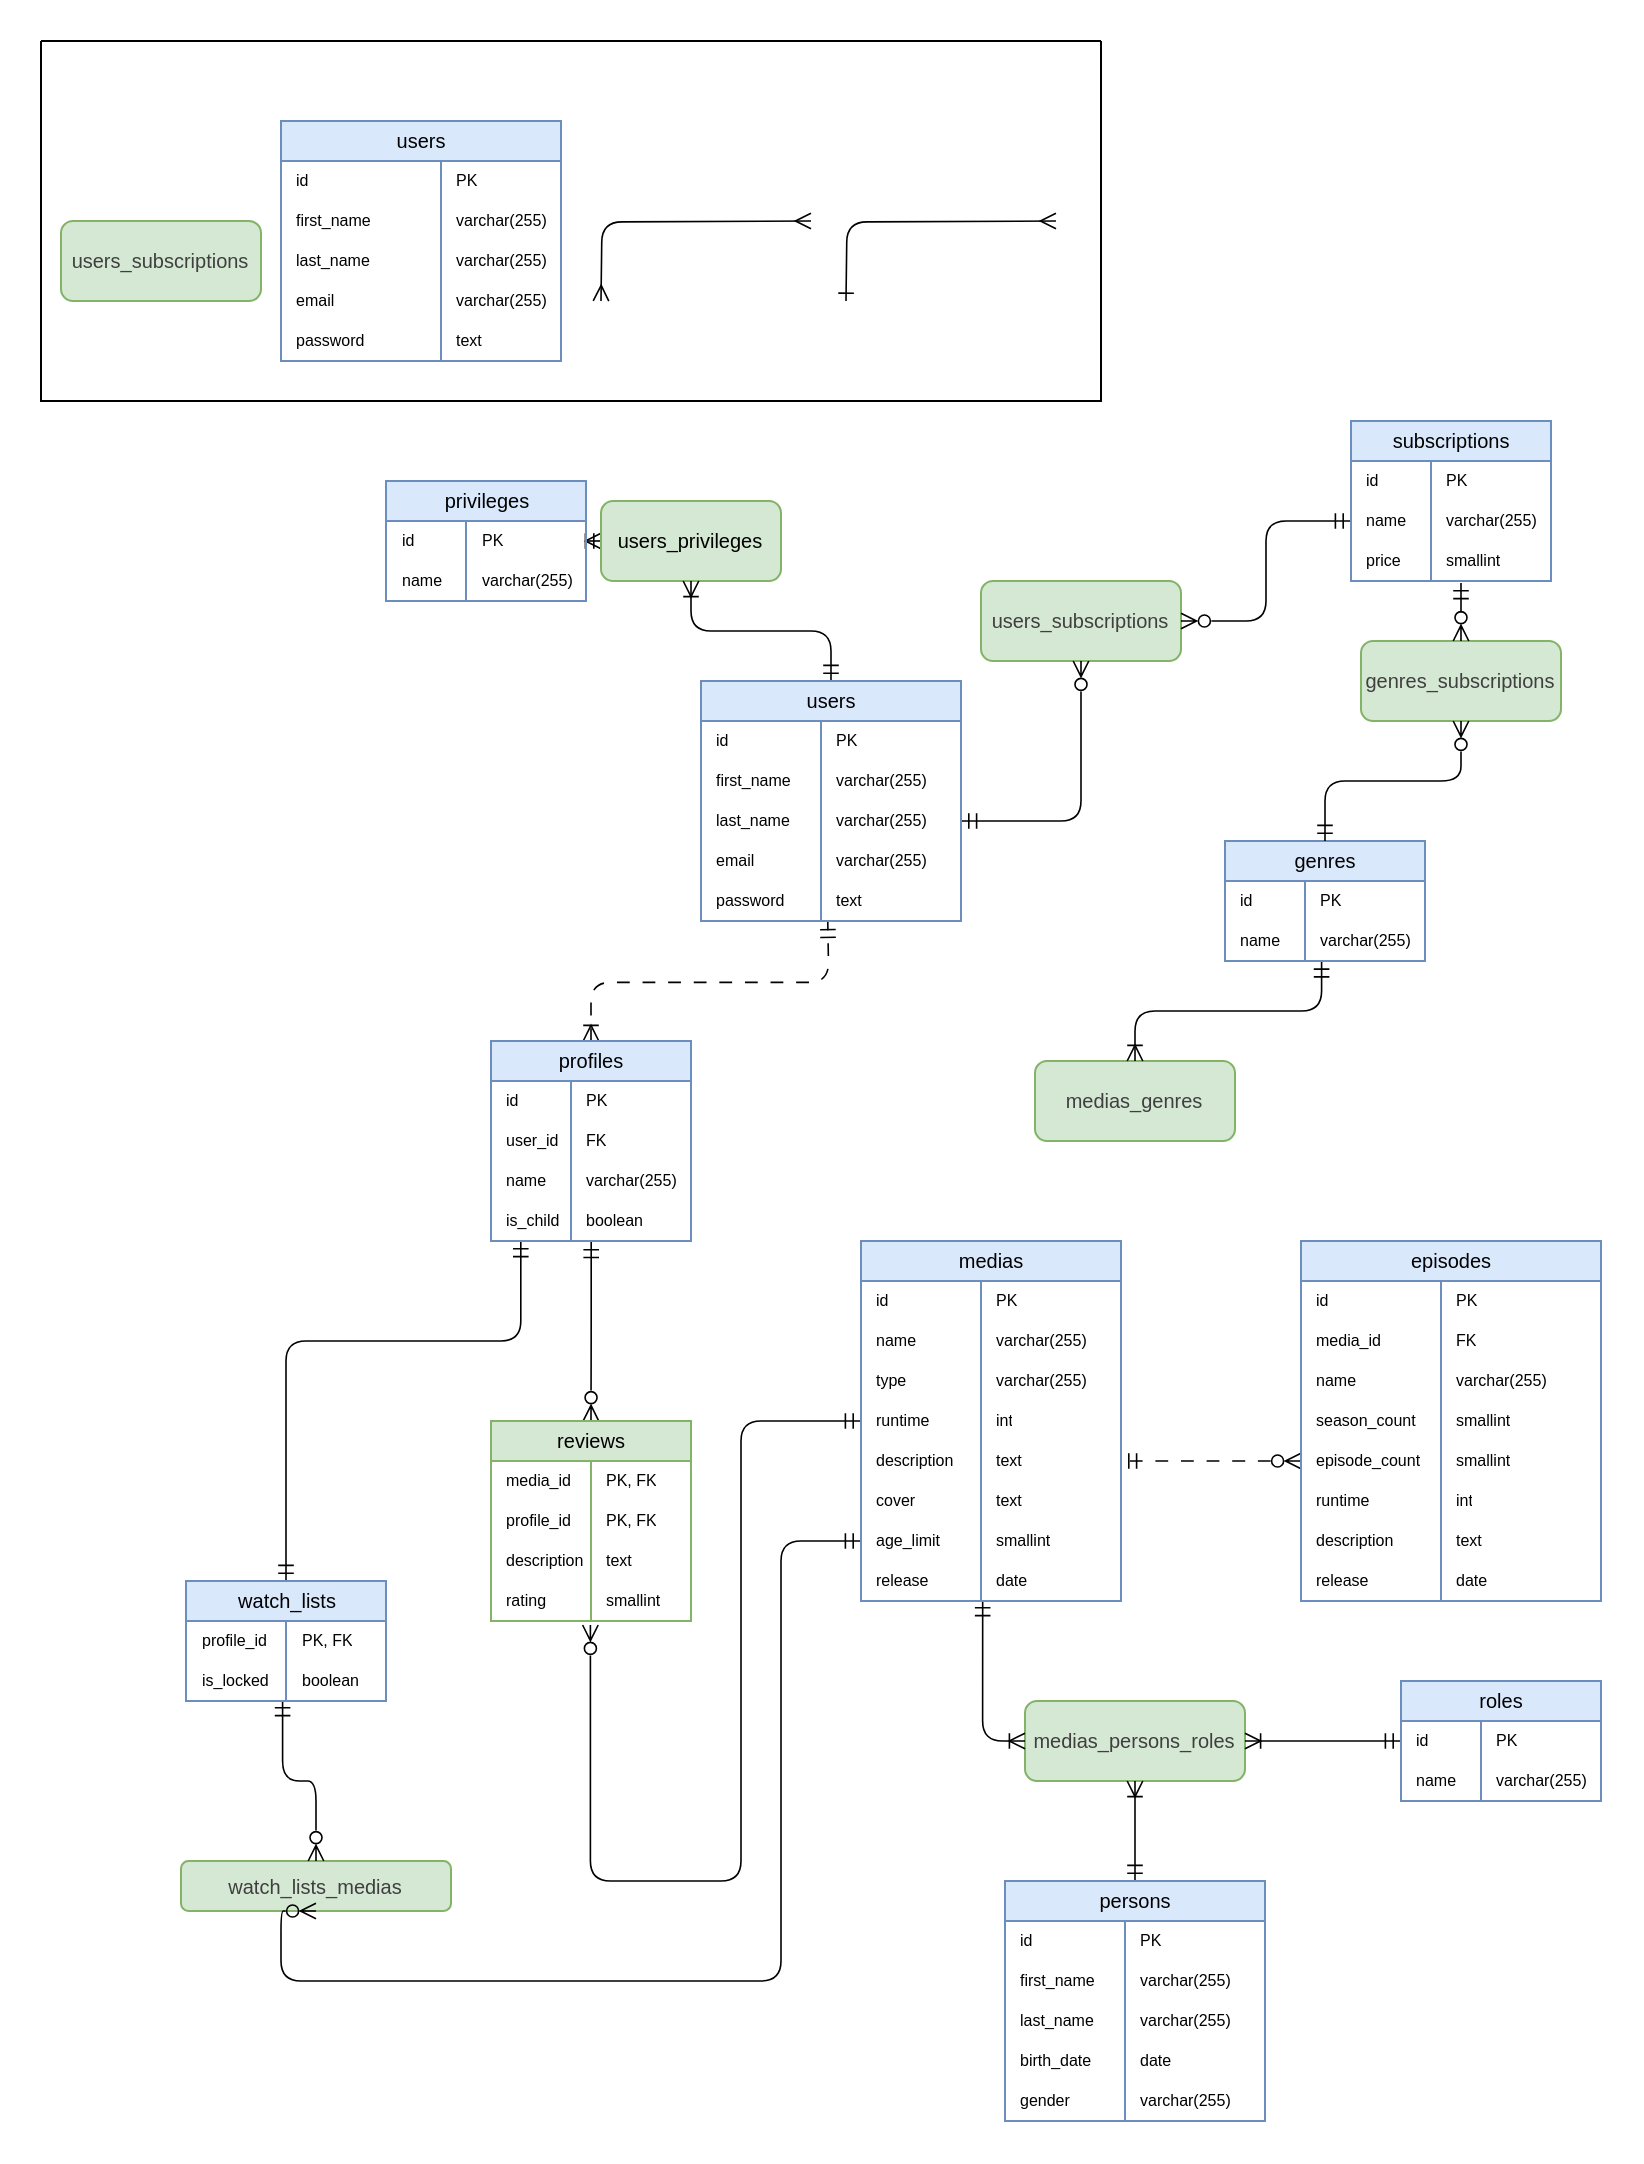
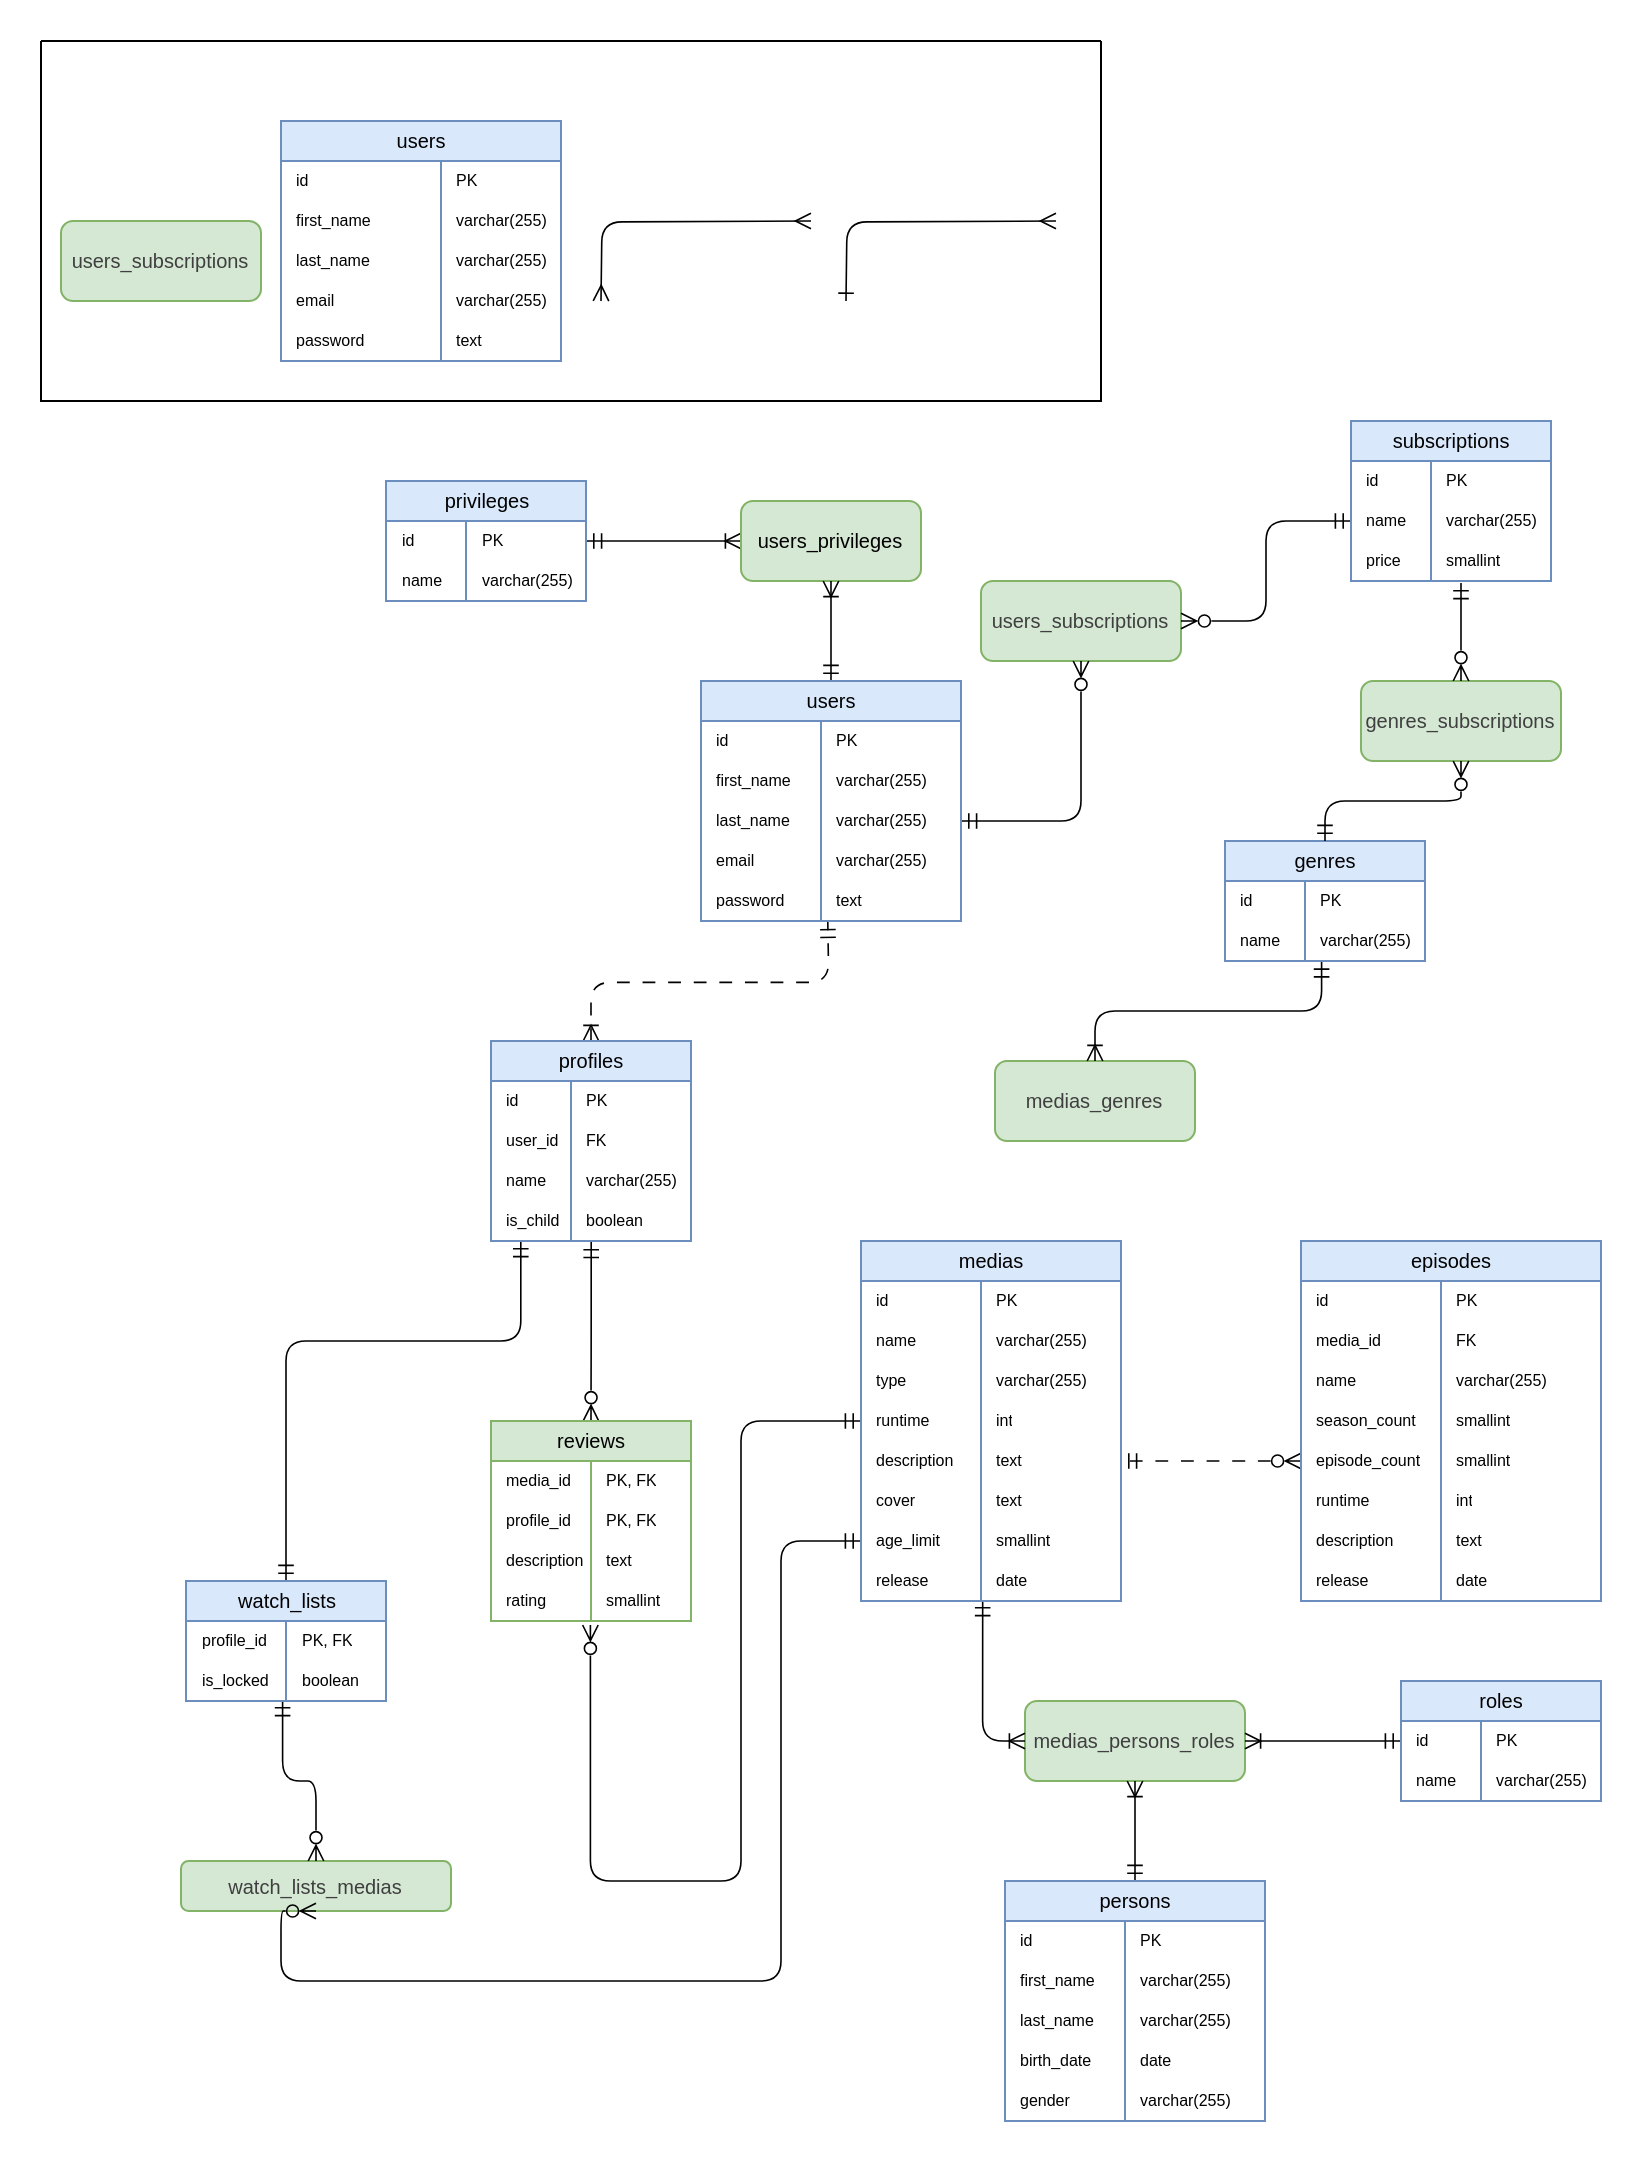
- <mxCell id="3" value="&lt;span style=&quot;color: rgb(0, 0, 0);&quot;&gt;&lt;font style=&quot;font-size: 10px;&quot;&gt;users_privileges&lt;/font&gt;&lt;/span&gt;" style="rounded=1;whiteSpace=wrap;html=1;fillColor=#d5e8d4;strokeColor=#82b366;" parent="1" vertex="1"><mxGeometry x="300" y="250" width="90" height="40" as="geometry" /></mxCell>
+ <mxCell id="3" value="&lt;span style=&quot;color: rgb(0, 0, 0);&quot;&gt;&lt;font style=&quot;font-size: 10px;&quot;&gt;users_privileges&lt;/font&gt;&lt;/span&gt;" style="rounded=1;whiteSpace=wrap;html=1;fillColor=#d5e8d4;strokeColor=#82b366;" parent="1" vertex="1"><mxGeometry x="370" y="250" width="90" height="40" as="geometry" /></mxCell>
- <mxCell id="188" value="&lt;span style=&quot;color: rgb(63, 63, 63); font-size: 10px;&quot;&gt;genres_subscriptions&lt;/span&gt;" style="rounded=1;whiteSpace=wrap;html=1;fillColor=#d5e8d4;strokeColor=#82b366;" vertex="1" parent="1"><mxGeometry x="680" y="320" width="100" height="40" as="geometry" /></mxCell>
+ <mxCell id="188" value="&lt;span style=&quot;color: rgb(63, 63, 63); font-size: 10px;&quot;&gt;genres_subscriptions&lt;/span&gt;" style="rounded=1;whiteSpace=wrap;html=1;fillColor=#d5e8d4;strokeColor=#82b366;" vertex="1" parent="1"><mxGeometry x="680" y="340" width="100" height="40" as="geometry" /></mxCell>
- <mxCell id="13" value="&lt;span style=&quot;color: rgb(63, 63, 63); font-size: 10px;&quot;&gt;medias_genres&lt;/span&gt;" style="rounded=1;whiteSpace=wrap;html=1;fillColor=#d5e8d4;strokeColor=#82b366;" parent="1" vertex="1"><mxGeometry x="517" y="530" width="100" height="40" as="geometry" /></mxCell>
+ <mxCell id="13" value="&lt;span style=&quot;color: rgb(63, 63, 63); font-size: 10px;&quot;&gt;medias_genres&lt;/span&gt;" style="rounded=1;whiteSpace=wrap;html=1;fillColor=#d5e8d4;strokeColor=#82b366;" parent="1" vertex="1"><mxGeometry x="497" y="530" width="100" height="40" as="geometry" /></mxCell>
